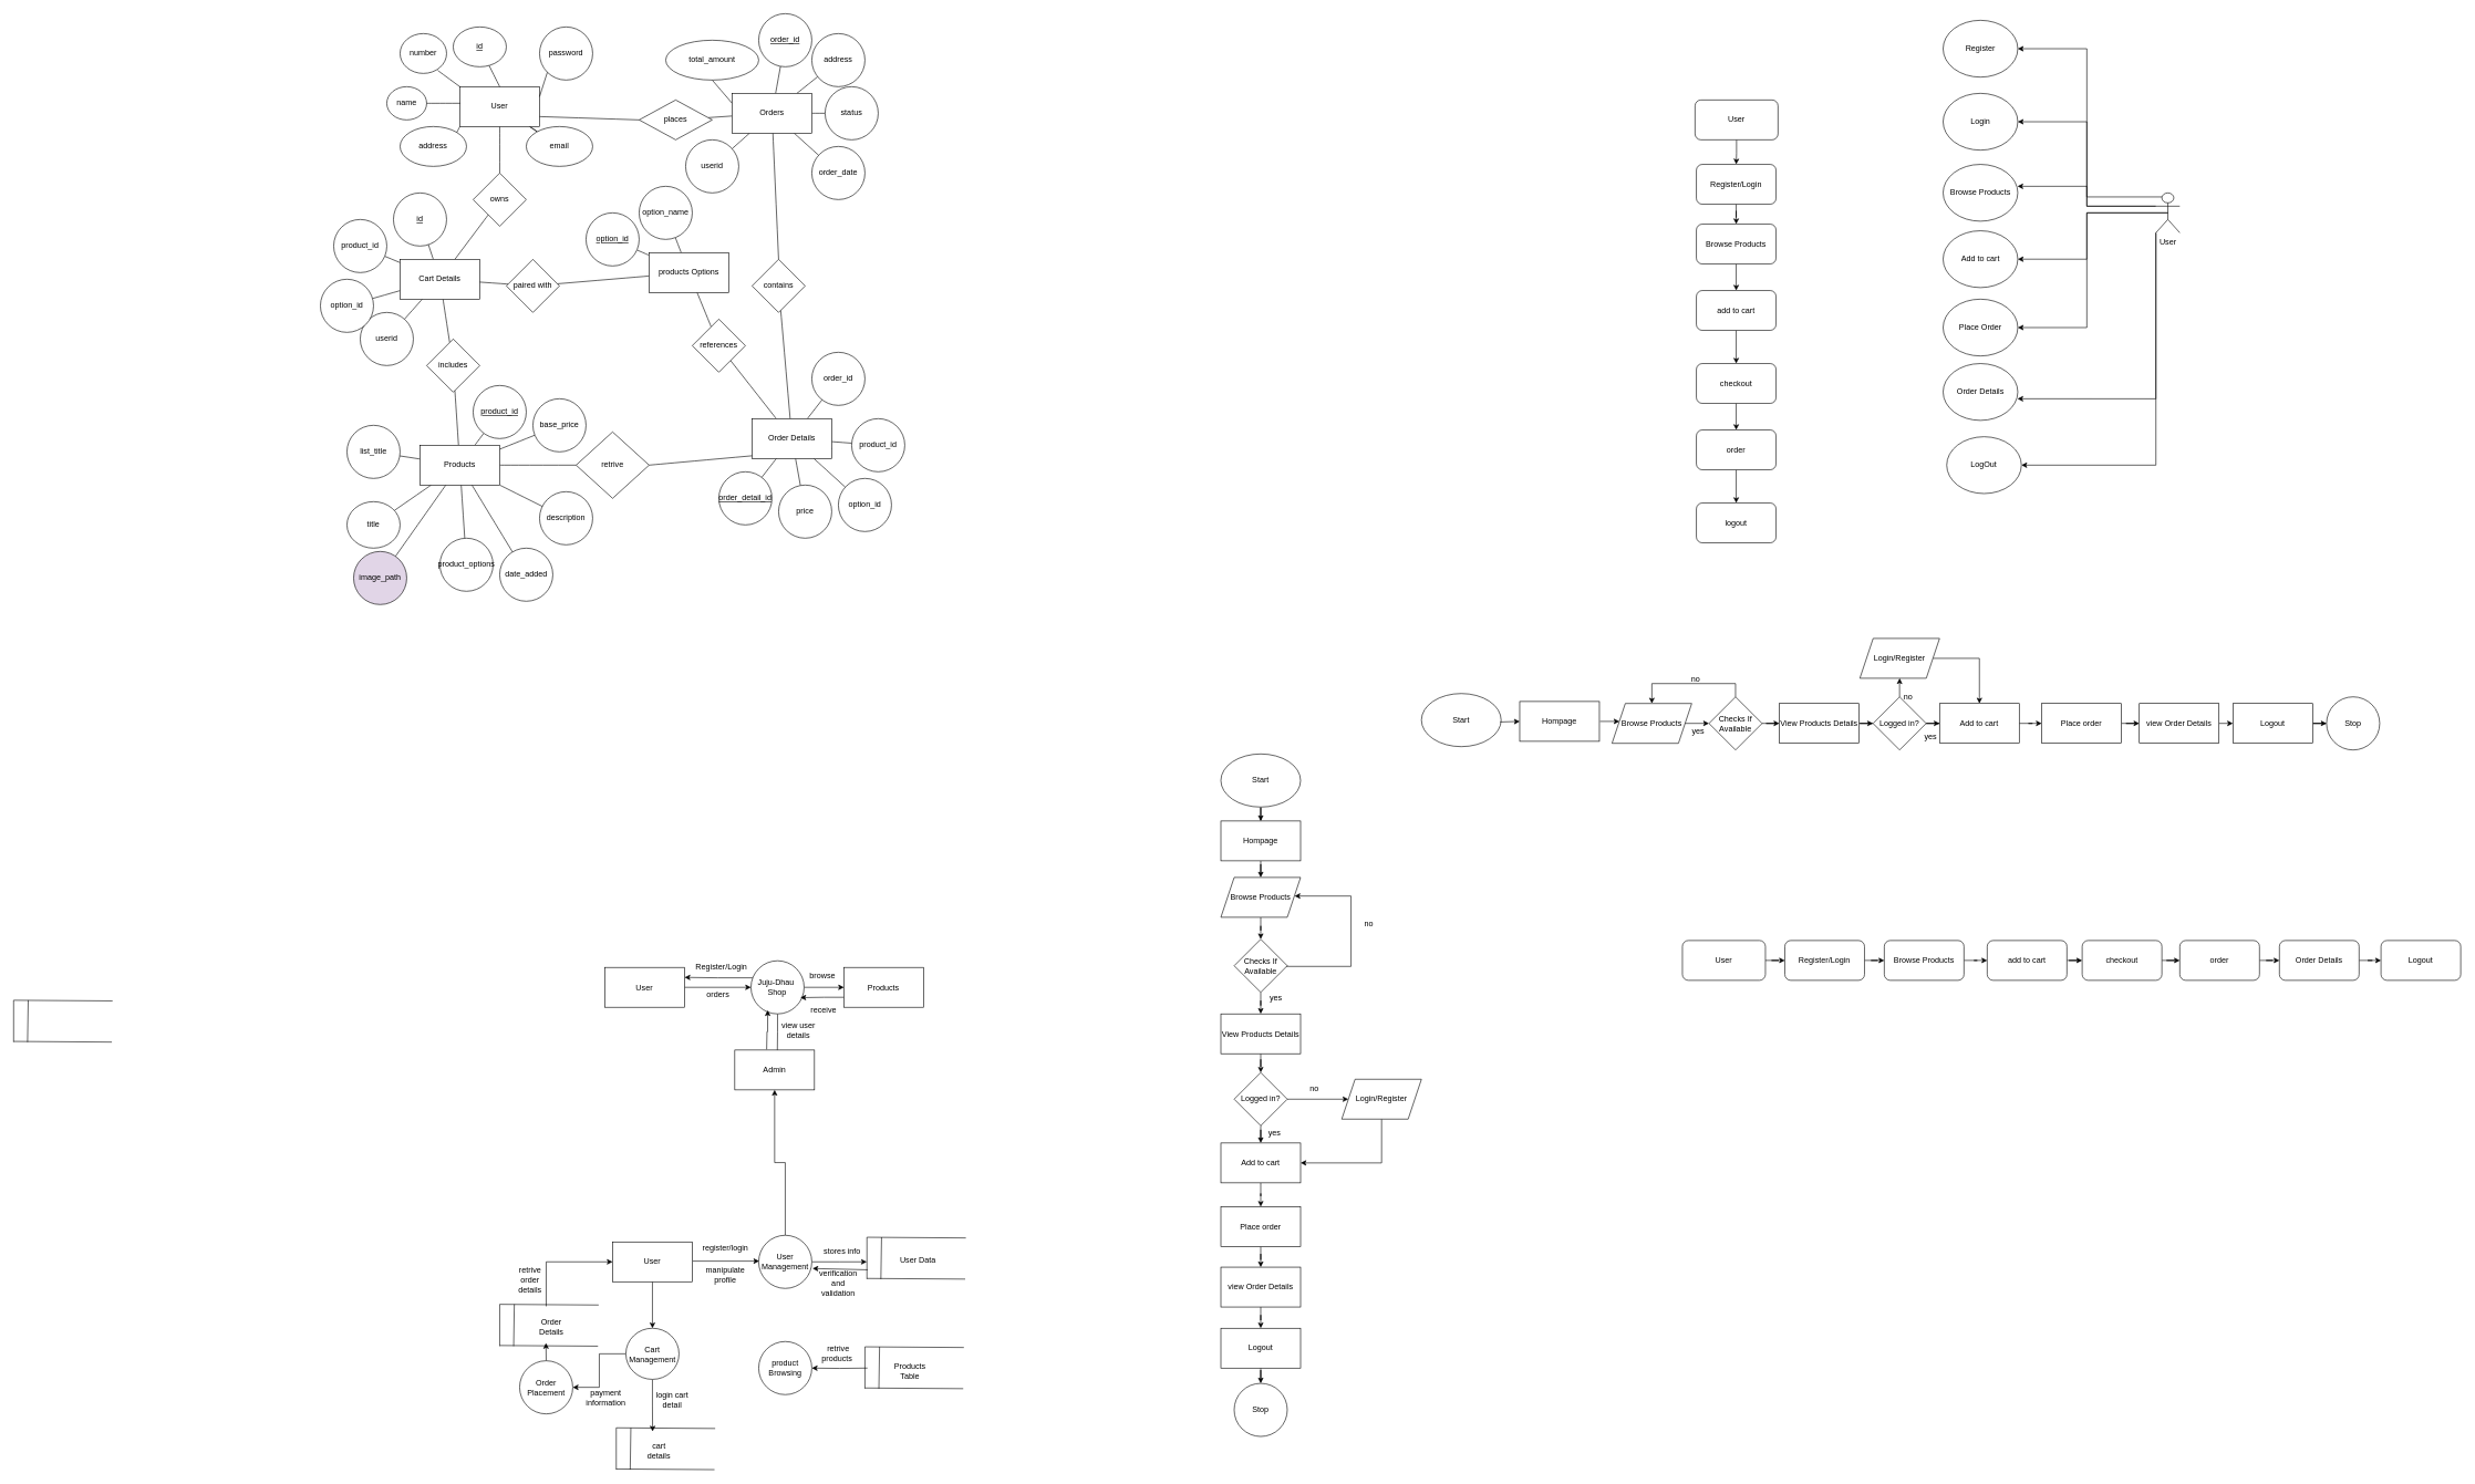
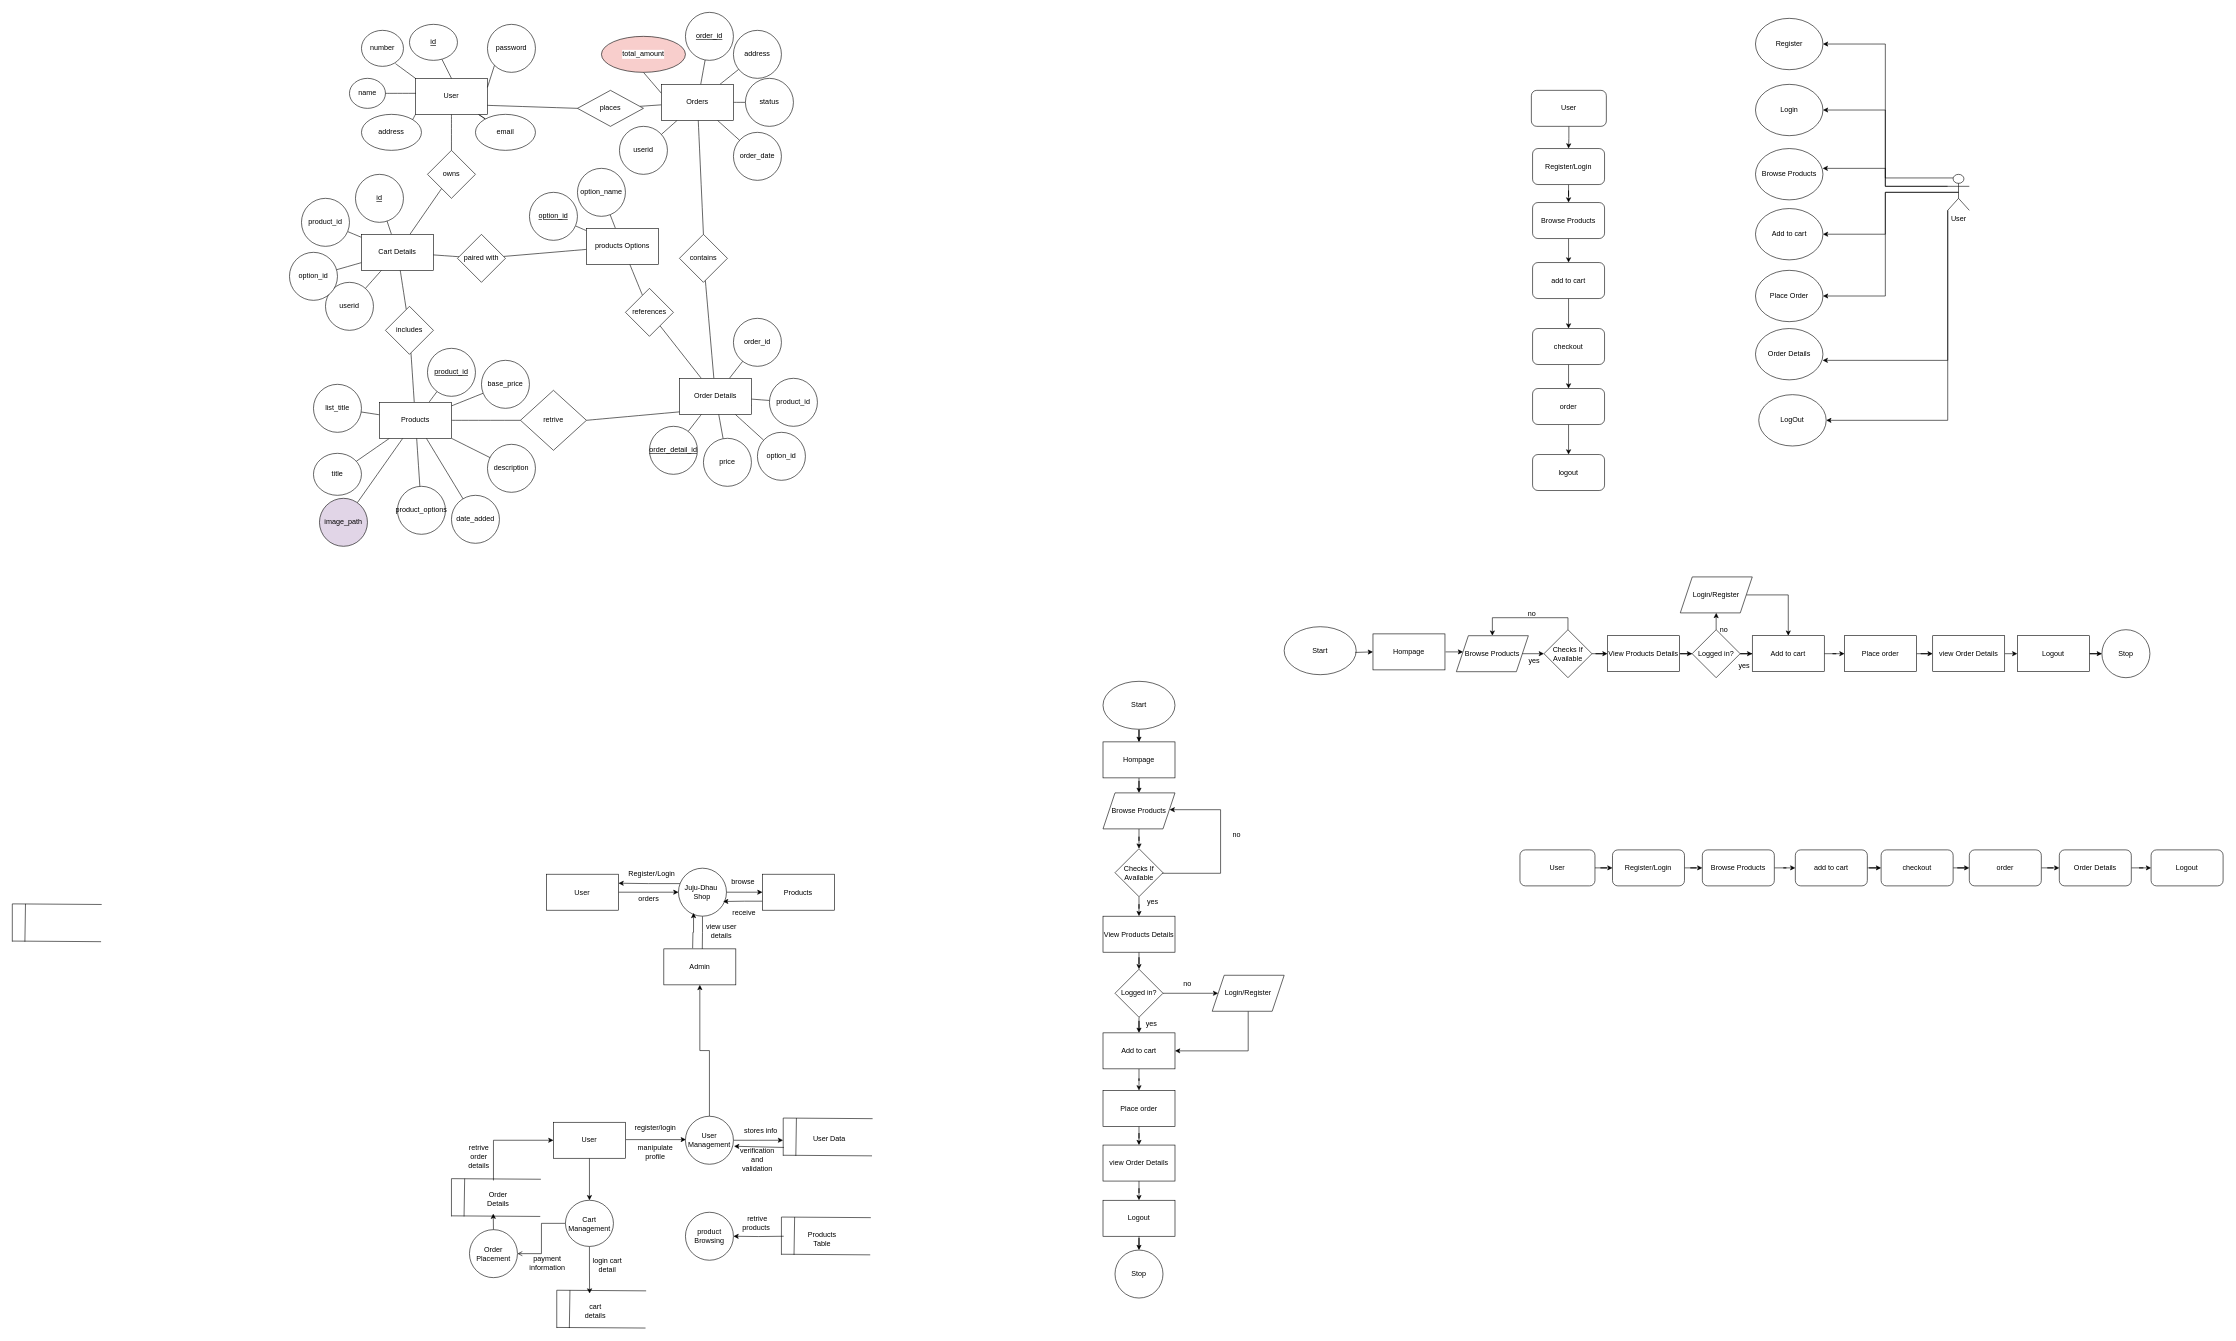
- <mxCell id="72" value="total_amount" style="ellipse;whiteSpace=wrap;html=1;align=center;fontFamily=Helvetica;fontSize=12;fontColor=default;labelBackgroundColor=default;" parent="1" vertex="1"><mxGeometry x="1002" y="60" width="140" height="60" as="geometry" /></mxCell>
+ <mxCell id="72" value="total_amount" style="ellipse;whiteSpace=wrap;html=1;align=center;fontFamily=Helvetica;fontSize=12;fontColor=default;labelBackgroundColor=default;fillColor=#f8cecc;" parent="1" vertex="1"><mxGeometry x="1002" y="60" width="140" height="60" as="geometry" /></mxCell>
- <mxCell id="32" value="owns" style="rhombus;whiteSpace=wrap;html=1;rounded=0;" parent="1" vertex="1"><mxGeometry x="712" y="260" width="80" height="80" as="geometry" /></mxCell>
+ <mxCell id="32" value="owns" style="rhombus;whiteSpace=wrap;html=1;rounded=0;" parent="1" vertex="1"><mxGeometry x="712" y="250" width="80" height="80" as="geometry" /></mxCell>
- <mxCell id="135" value="" style="edgeStyle=orthogonalEdgeStyle;rounded=0;orthogonalLoop=1;jettySize=auto;html=1;" parent="1" source="136" target="143" edge="1"><mxGeometry relative="1" as="geometry" /></mxCell>
+ <mxCell id="135" value="" style="edgeStyle=orthogonalEdgeStyle;rounded=0;orthogonalLoop=1;jettySize=auto;html=1;endArrow=open;" parent="1" source="136" target="143" edge="1"><mxGeometry relative="1" as="geometry" /></mxCell>
